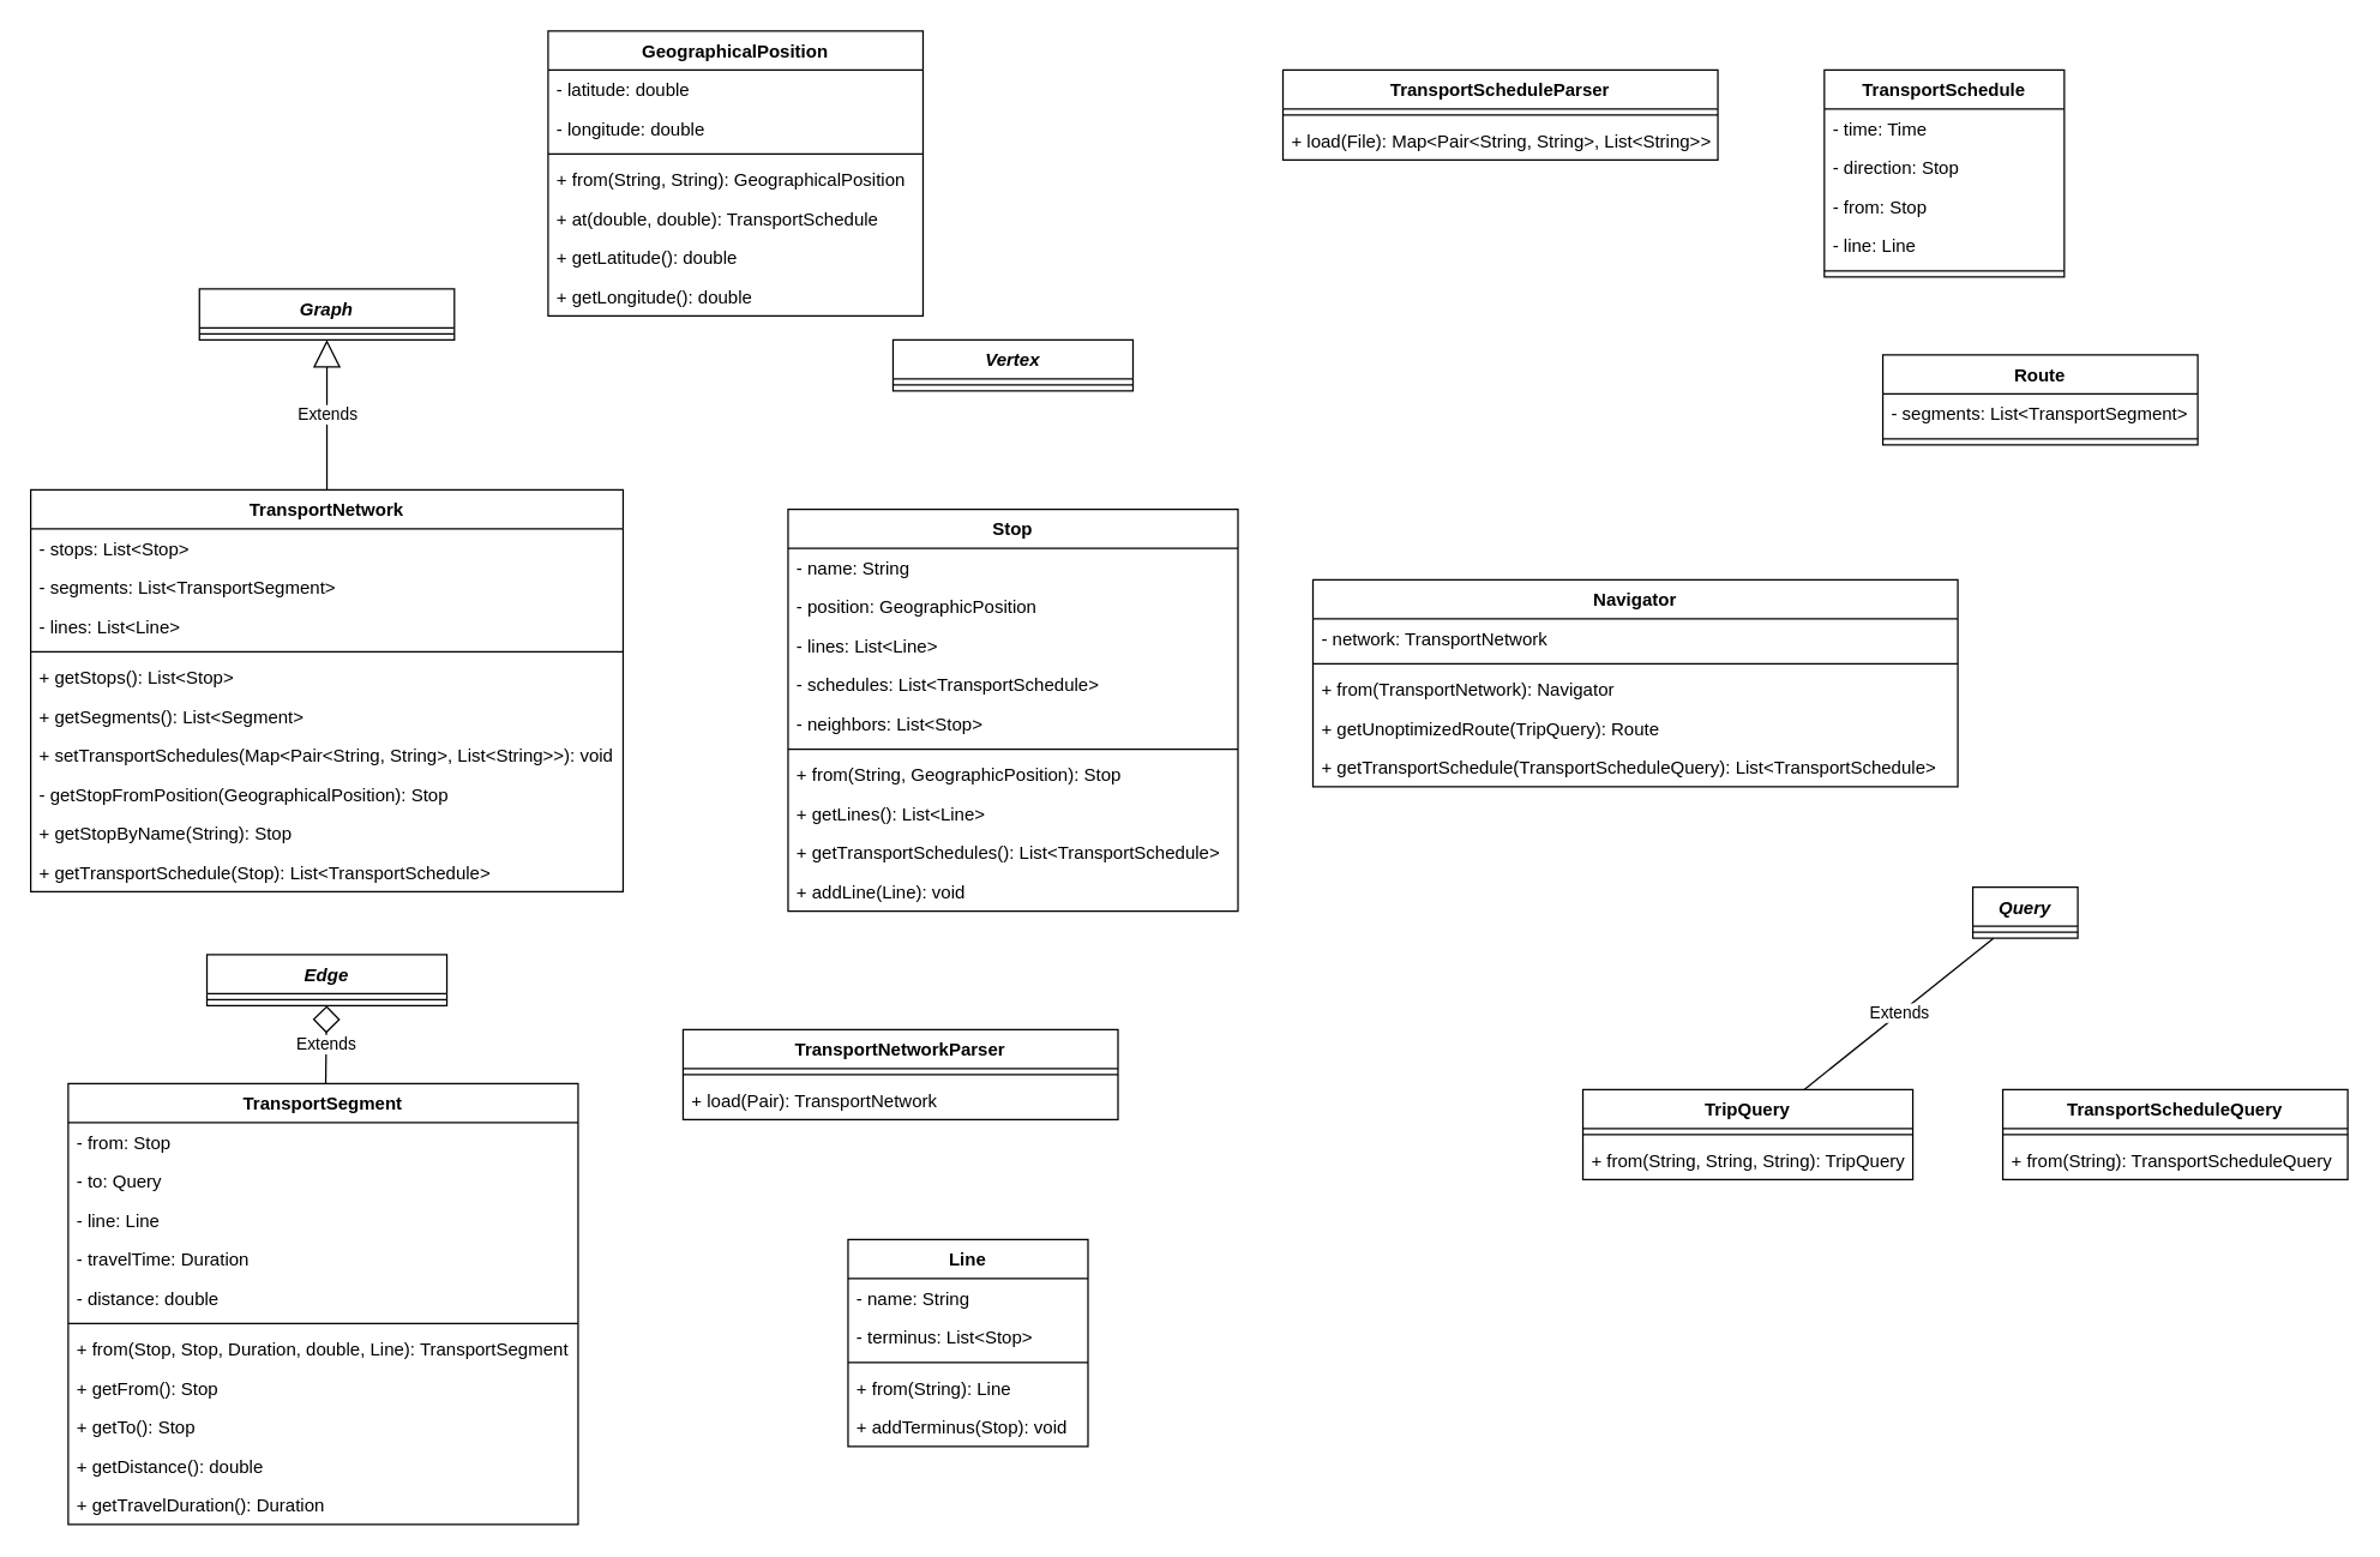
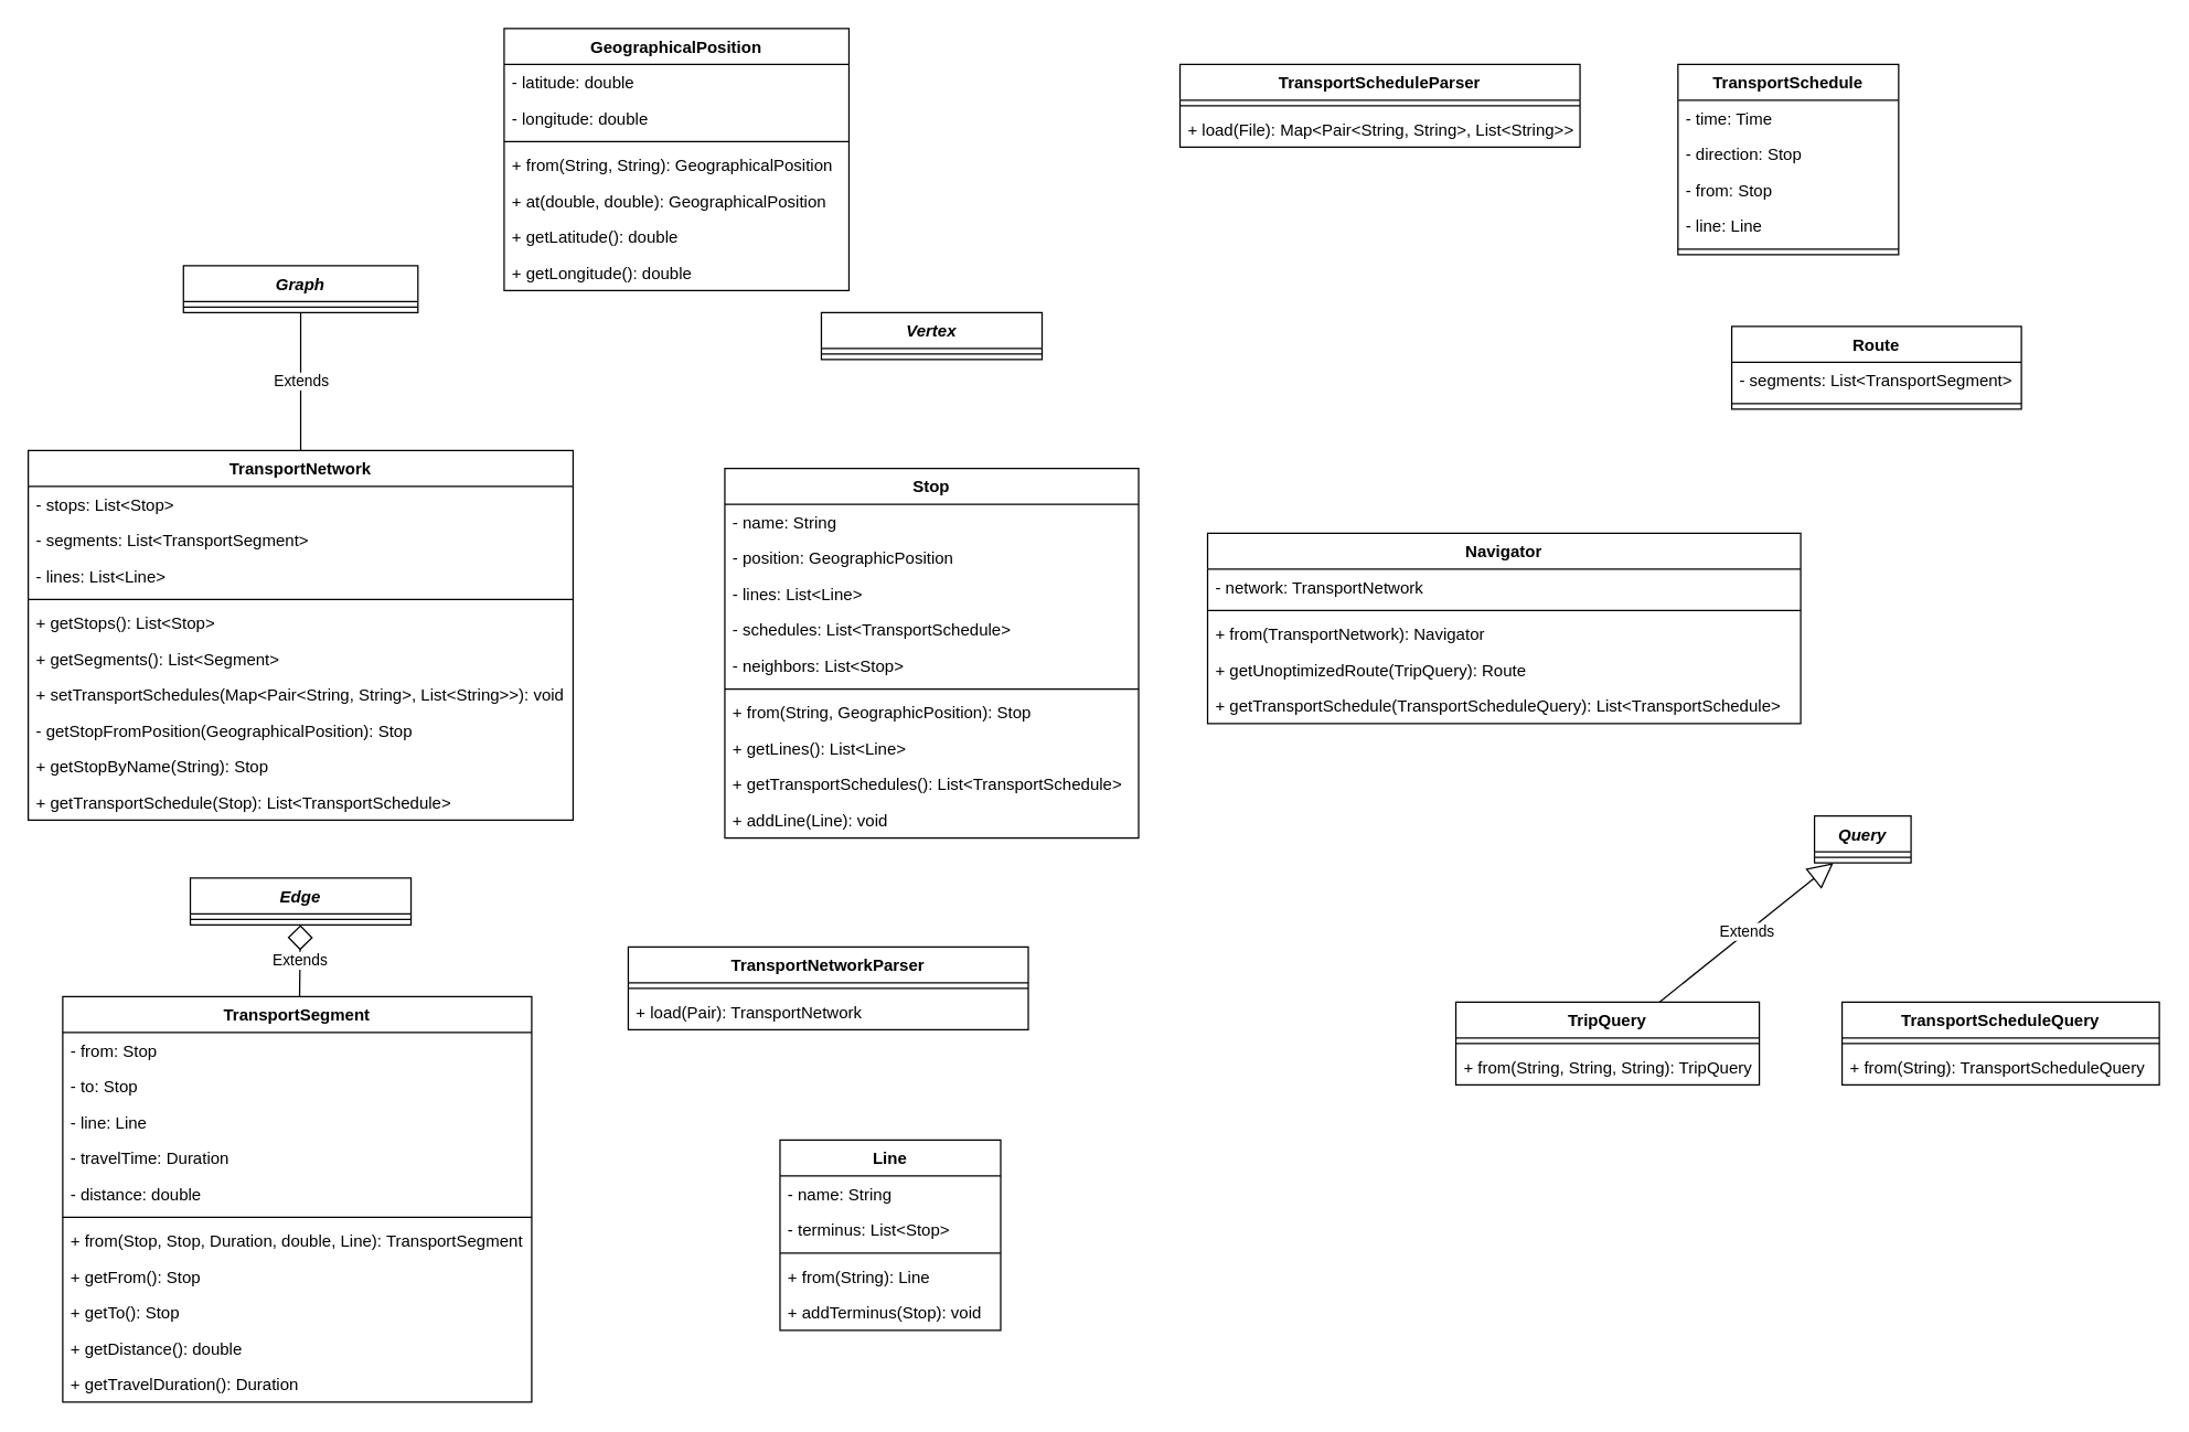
- <mxCell id="43" value="+ at(double, double): TransportSchedule" style="text;strokeColor=none;fillColor=none;align=left;verticalAlign=top;spacingLeft=4;spacingRight=4;overflow=hidden;rotatable=0;points=[[0,0.5],[1,0.5]];portConstraint=eastwest;" vertex="1" parent="38"><mxGeometry y="112" width="250" height="26" as="geometry" /></mxCell>
+ <mxCell id="43" value="+ at(double, double): GeographicalPosition" style="text;strokeColor=none;fillColor=none;align=left;verticalAlign=top;spacingLeft=4;spacingRight=4;overflow=hidden;rotatable=0;points=[[0,0.5],[1,0.5]];portConstraint=eastwest;" vertex="1" parent="38"><mxGeometry y="112" width="250" height="26" as="geometry" /></mxCell>
- <mxCell id="18" value="Extends" style="endArrow=block;endSize=16;endFill=0;html=1;rounded=0;" edge="1" parent="1" source="7" target="2"><mxGeometry width="160" relative="1" as="geometry"><mxPoint x="285" y="406" as="sourcePoint" /><mxPoint x="445" y="406" as="targetPoint" /></mxGeometry></mxCell>
+ <mxCell id="18" value="Extends" style="endArrow=none;endSize=16;endFill=0;html=1;rounded=0;" edge="1" parent="1" source="7" target="2"><mxGeometry width="160" relative="1" as="geometry"><mxPoint x="285" y="406" as="sourcePoint" /><mxPoint x="445" y="406" as="targetPoint" /></mxGeometry></mxCell>
- <mxCell id="75" value="Extends" style="endArrow=none;endSize=16;endFill=0;html=1;rounded=0;" edge="1" parent="1" source="46" target="73"><mxGeometry width="160" relative="1" as="geometry"><mxPoint x="1165" y="726" as="sourcePoint" /><mxPoint x="1325" y="726" as="targetPoint" /></mxGeometry></mxCell>
+ <mxCell id="75" value="Extends" style="endArrow=block;endSize=16;endFill=0;html=1;rounded=0;" edge="1" parent="1" source="46" target="73"><mxGeometry width="160" relative="1" as="geometry"><mxPoint x="1165" y="726" as="sourcePoint" /><mxPoint x="1325" y="726" as="targetPoint" /></mxGeometry></mxCell>
- <mxCell id="62" value="- to: Query" style="text;strokeColor=none;fillColor=none;align=left;verticalAlign=top;spacingLeft=4;spacingRight=4;overflow=hidden;rotatable=0;points=[[0,0.5],[1,0.5]];portConstraint=eastwest;" vertex="1" parent="60"><mxGeometry y="52" width="340" height="26" as="geometry" /></mxCell>
+ <mxCell id="62" value="- to: Stop" style="text;strokeColor=none;fillColor=none;align=left;verticalAlign=top;spacingLeft=4;spacingRight=4;overflow=hidden;rotatable=0;points=[[0,0.5],[1,0.5]];portConstraint=eastwest;" vertex="1" parent="60"><mxGeometry y="52" width="340" height="26" as="geometry" /></mxCell>
